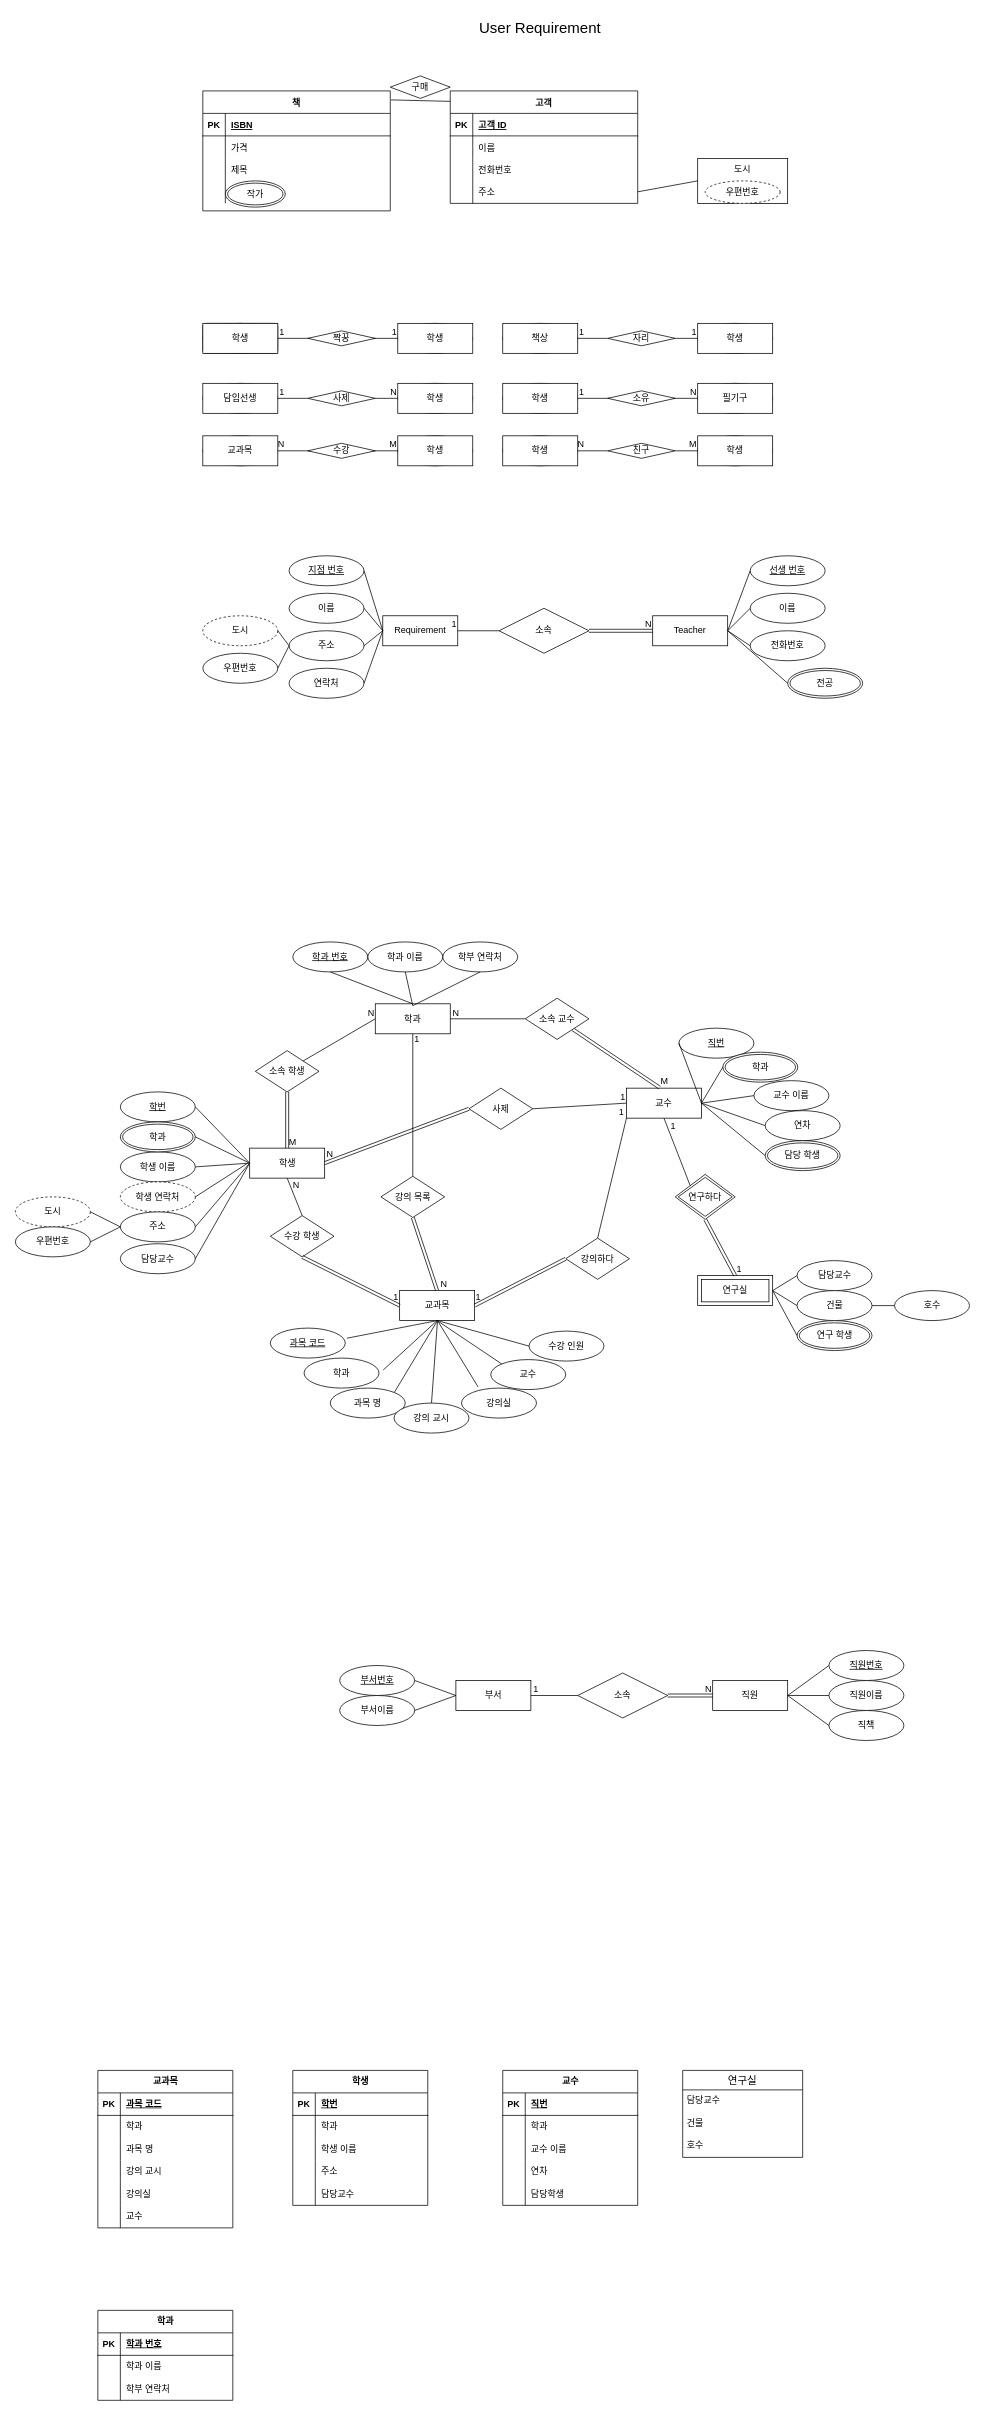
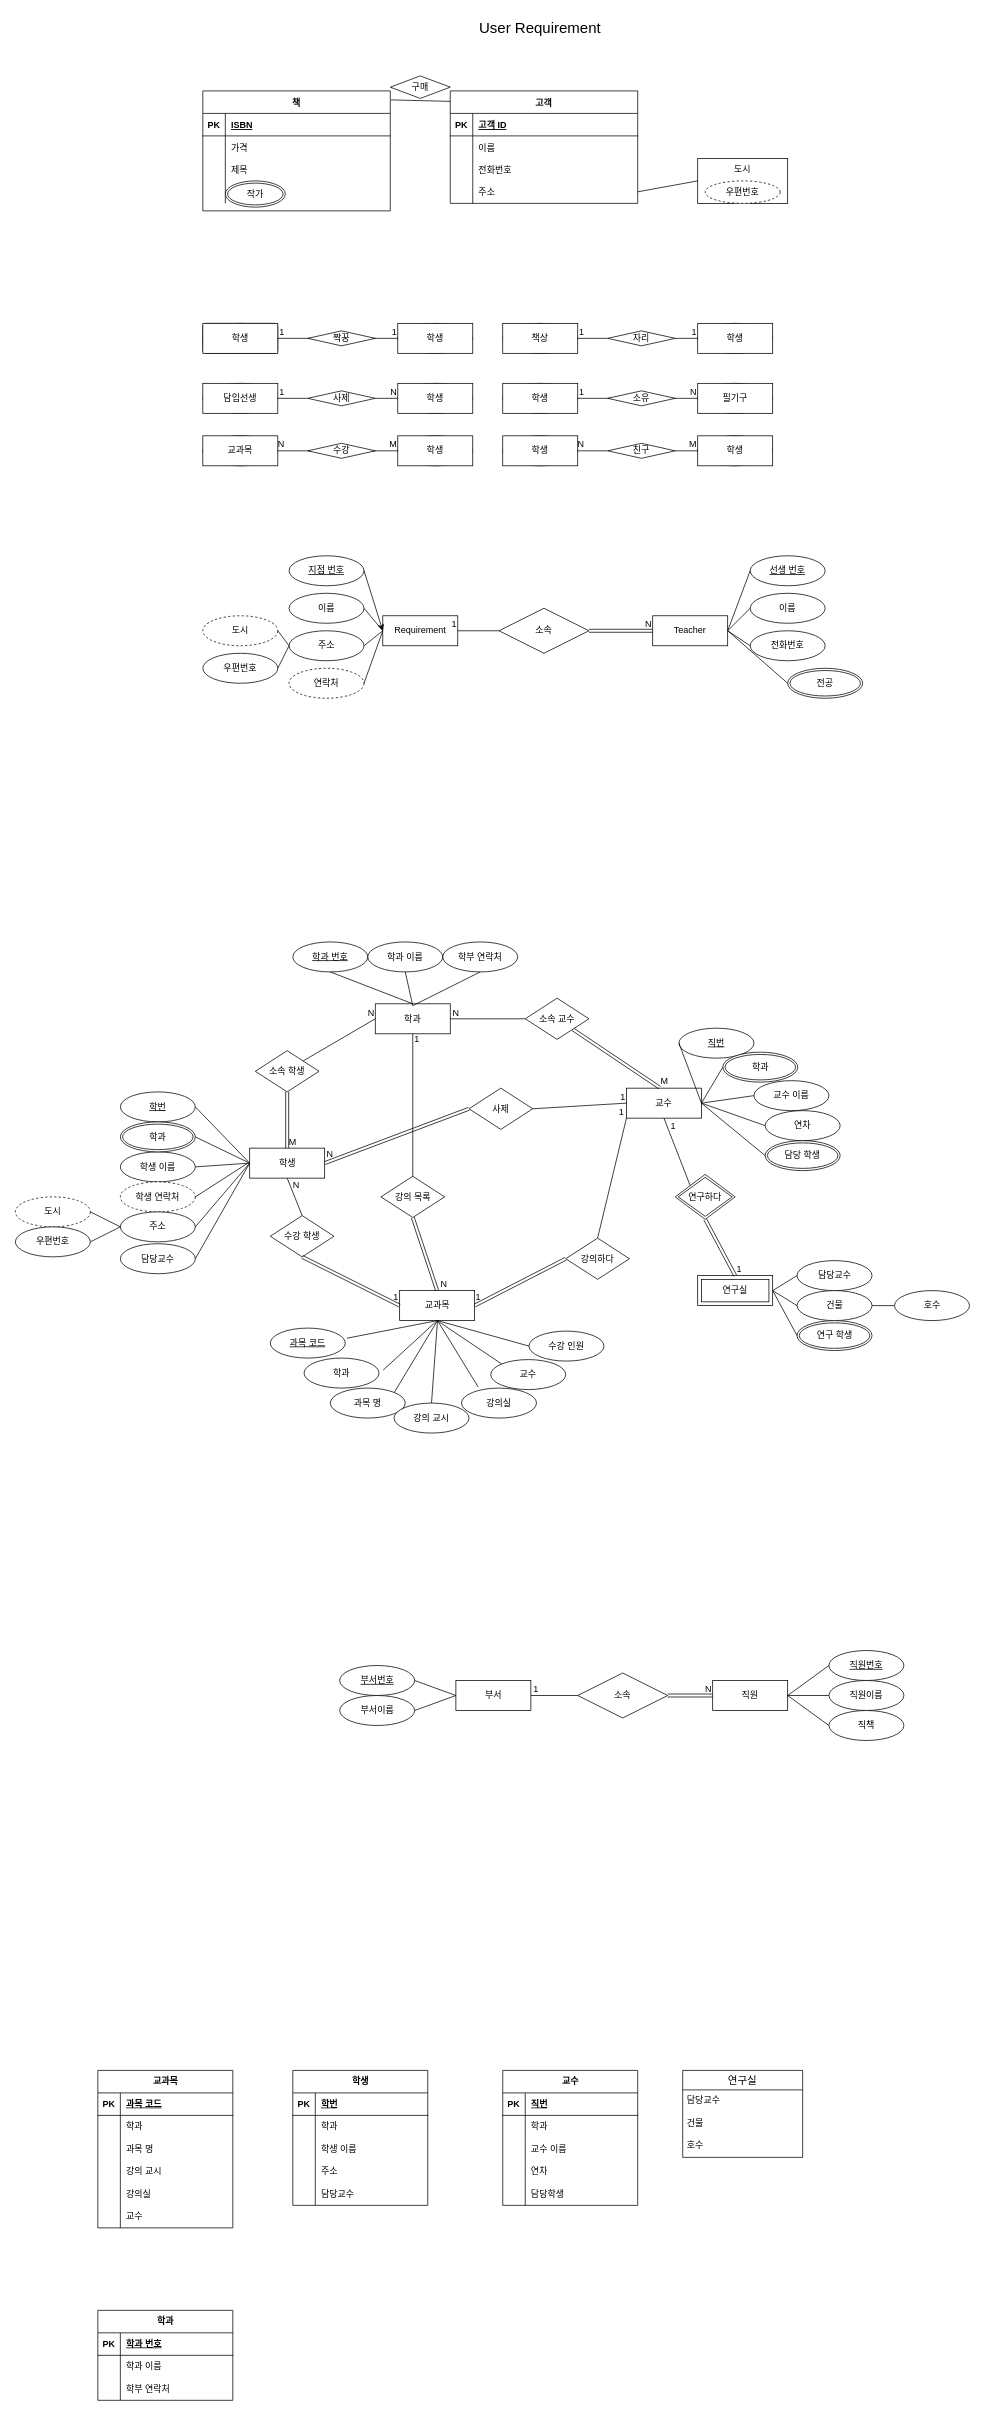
- <mxCell id="108" value="" style="endArrow=none;html=1;rounded=0;exitX=1;exitY=0.5;exitDx=0;exitDy=0;entryX=0;entryY=0.5;entryDx=0;entryDy=0;" parent="1" source="92" target="91" edge="1"><mxGeometry relative="1" as="geometry"><mxPoint x="670" y="800" as="sourcePoint" /><mxPoint x="830" y="800" as="targetPoint" /></mxGeometry></mxCell>
+ <mxCell id="108" value="" style="endArrow=classic;html=1;rounded=0;exitX=1;exitY=0.5;exitDx=0;exitDy=0;entryX=0;entryY=0.5;entryDx=0;entryDy=0;" parent="1" source="92" target="91" edge="1"><mxGeometry relative="1" as="geometry"><mxPoint x="670" y="800" as="sourcePoint" /><mxPoint x="830" y="800" as="targetPoint" /></mxGeometry></mxCell>
- <mxCell id="97" value="연락처" style="ellipse;whiteSpace=wrap;html=1;align=center;" parent="1" vertex="1"><mxGeometry x="385" y="890" width="100" height="40" as="geometry" /></mxCell>
+ <mxCell id="97" value="연락처" style="ellipse;whiteSpace=wrap;html=1;align=center;dashed=1;" parent="1" vertex="1"><mxGeometry x="385" y="890" width="100" height="40" as="geometry" /></mxCell>
